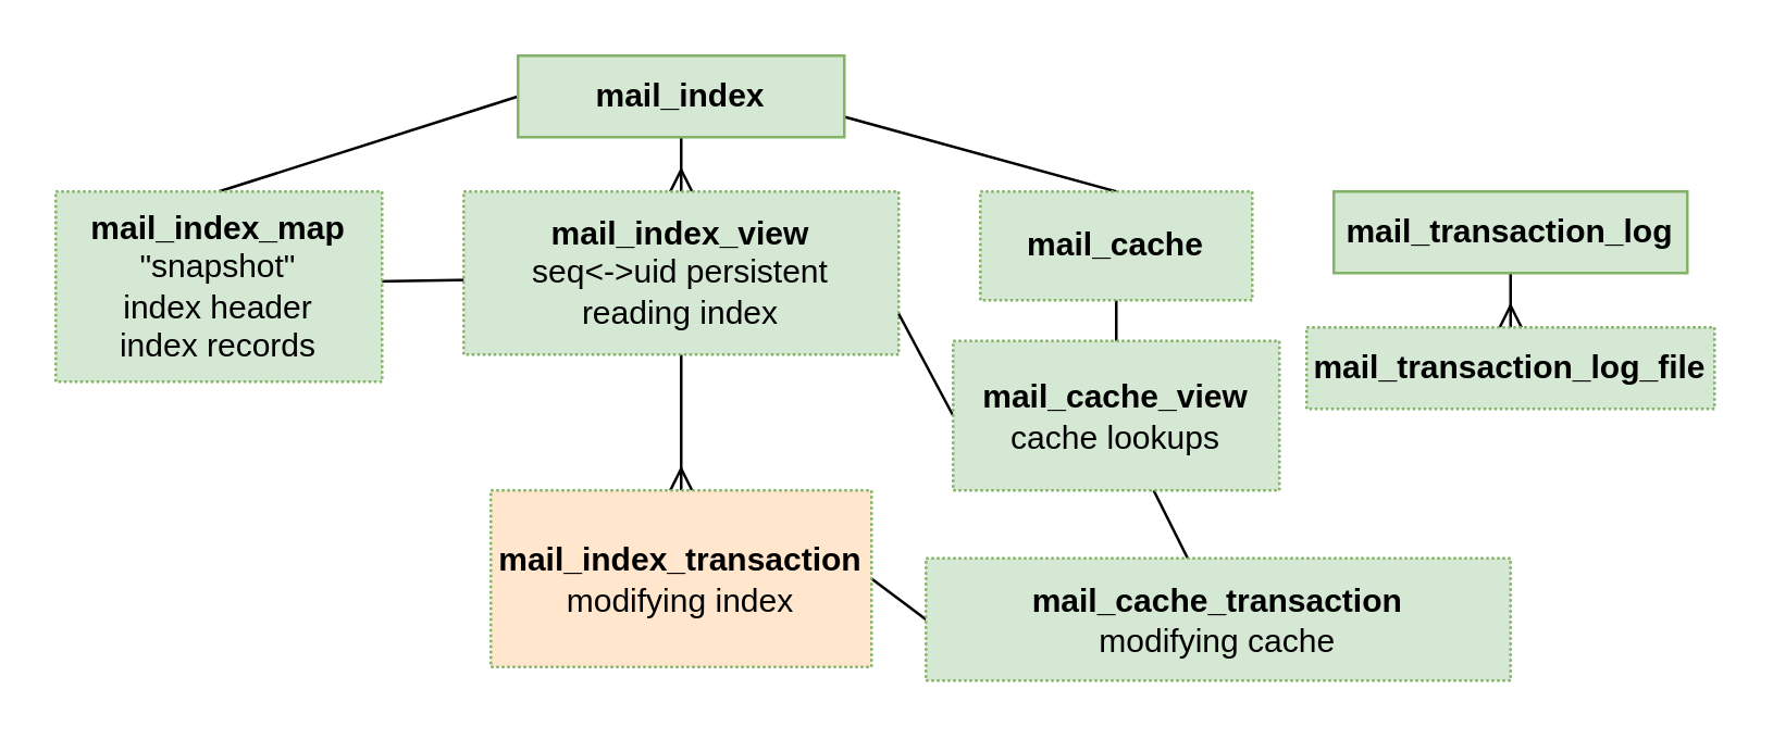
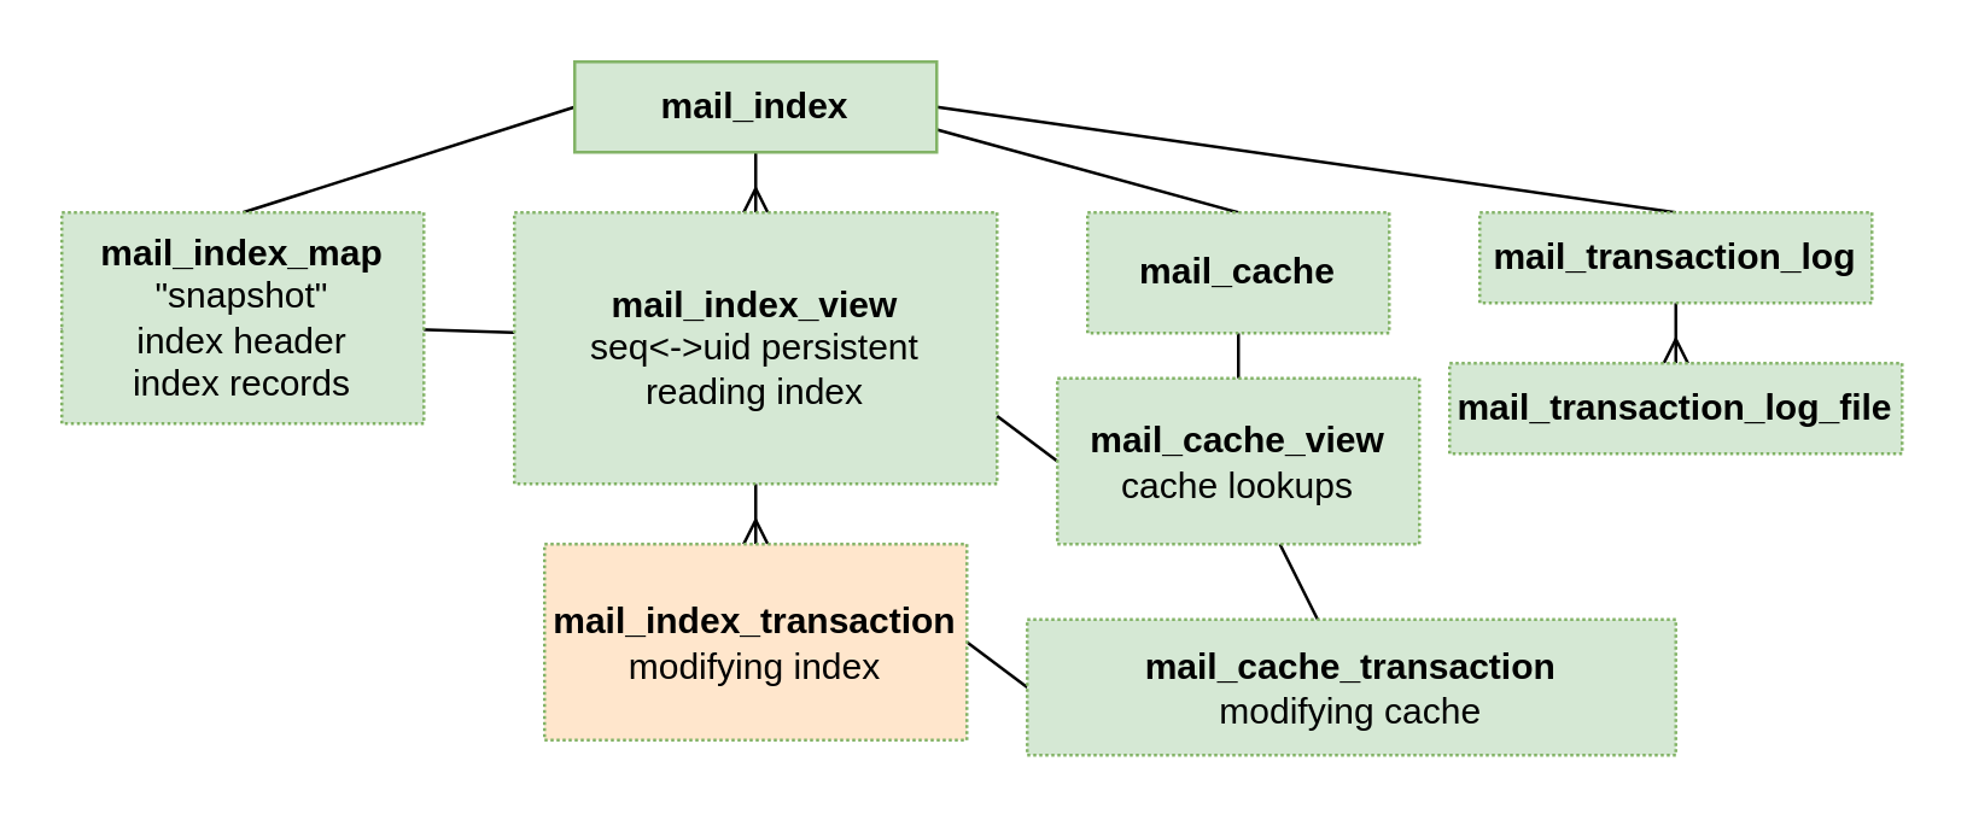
+ <mxCell id="5" style="edgeStyle=none;rounded=0;html=1;exitX=1;exitY=0.5;entryX=0.5;entryY=0;startArrow=none;startFill=0;endArrow=none;endFill=0;jettySize=auto;orthogonalLoop=1;strokeColor=#000000;" parent="1" source="6" target="20" edge="1"><mxGeometry relative="1" as="geometry" /></mxCell>
- <mxCell id="20" value="&lt;b&gt;mail_transaction_log&lt;/b&gt;" style="rounded=0;whiteSpace=wrap;html=1;glass=0;dashed=0;dashPattern=1 1;fillColor=#d5e8d4;align=center;strokeColor=#82b366;" parent="1" vertex="1"><mxGeometry x="490" y="70" width="130" height="30" as="geometry" /></mxCell>
+ <mxCell id="20" value="&lt;b&gt;mail_transaction_log&lt;/b&gt;" style="rounded=0;whiteSpace=wrap;html=1;glass=0;dashed=1;dashPattern=1 1;fillColor=#d5e8d4;align=center;strokeColor=#82b366;" parent="1" vertex="1"><mxGeometry x="490" y="70" width="130" height="30" as="geometry" /></mxCell>
- <mxCell id="9" value="&lt;b&gt;mail_index_view&lt;/b&gt;&lt;div&gt;seq&amp;lt;-&amp;gt;uid persistent&lt;/div&gt;&lt;div&gt;reading index&lt;/div&gt;" style="rounded=0;whiteSpace=wrap;html=1;glass=0;dashed=1;dashPattern=1 1;fillColor=#d5e8d4;align=center;strokeColor=#82b366;" parent="1" vertex="1"><mxGeometry x="170" y="70" width="160" height="60" as="geometry" /></mxCell>
+ <mxCell id="9" value="&lt;b&gt;mail_index_view&lt;/b&gt;&lt;div&gt;seq&amp;lt;-&amp;gt;uid persistent&lt;/div&gt;&lt;div&gt;reading index&lt;/div&gt;" style="rounded=0;whiteSpace=wrap;html=1;glass=0;dashed=1;dashPattern=1 1;fillColor=#d5e8d4;align=center;strokeColor=#82b366;" parent="1" vertex="1"><mxGeometry x="170" y="70" width="160" height="90" as="geometry" /></mxCell>
